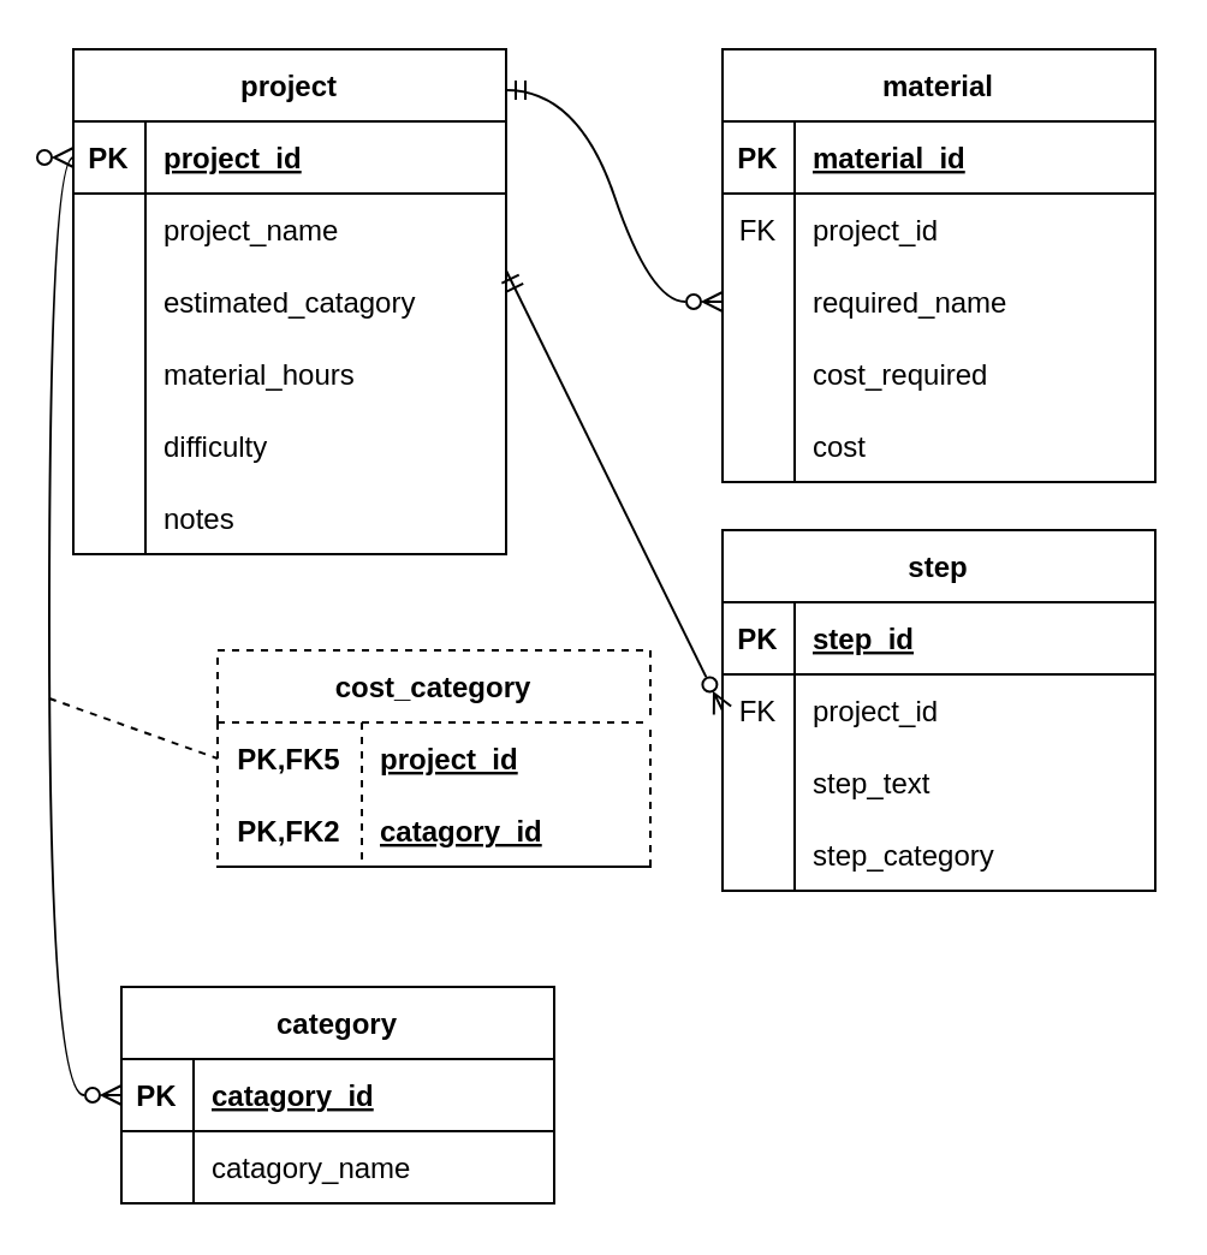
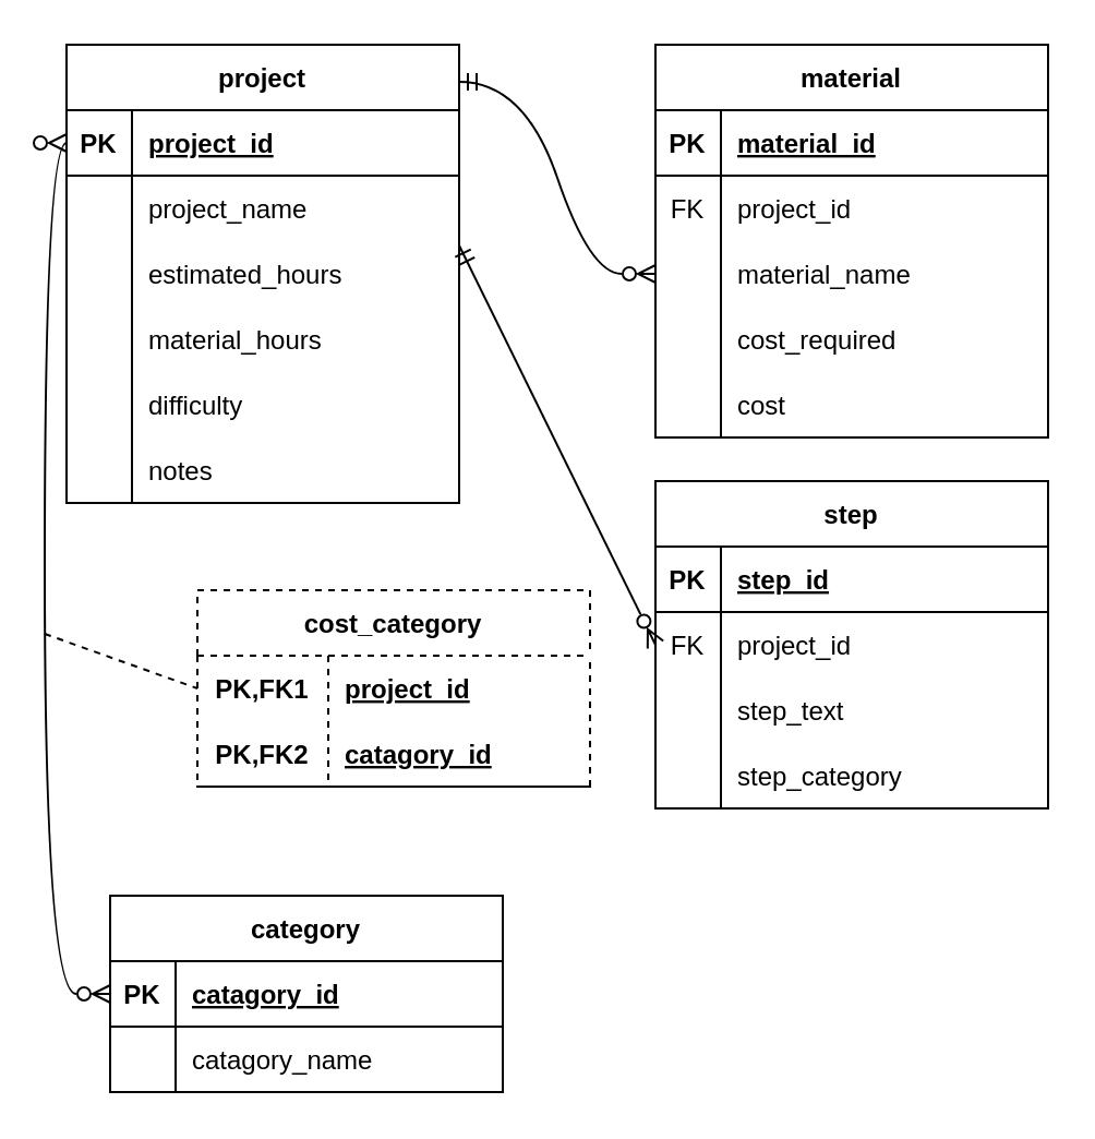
- <mxCell id="11" value="estimated_catagory" style="shape=partialRectangle;connectable=0;fillColor=none;top=0;left=0;bottom=0;right=0;align=left;spacingLeft=6;overflow=hidden;" vertex="1" parent="9"><mxGeometry x="30" width="150" height="30" as="geometry"><mxRectangle width="150" height="30" as="alternateBounds" /></mxGeometry></mxCell>
+ <mxCell id="11" value="estimated_hours" style="shape=partialRectangle;connectable=0;fillColor=none;top=0;left=0;bottom=0;right=0;align=left;spacingLeft=6;overflow=hidden;" vertex="1" parent="9"><mxGeometry x="30" width="150" height="30" as="geometry"><mxRectangle width="150" height="30" as="alternateBounds" /></mxGeometry></mxCell>
- <mxCell id="30" value="required_name" style="shape=partialRectangle;connectable=0;fillColor=none;top=0;left=0;bottom=0;right=0;align=left;spacingLeft=6;overflow=hidden;" vertex="1" parent="28"><mxGeometry x="30" width="150" height="30" as="geometry"><mxRectangle width="150" height="30" as="alternateBounds" /></mxGeometry></mxCell>
+ <mxCell id="30" value="material_name" style="shape=partialRectangle;connectable=0;fillColor=none;top=0;left=0;bottom=0;right=0;align=left;spacingLeft=6;overflow=hidden;" vertex="1" parent="28"><mxGeometry x="30" width="150" height="30" as="geometry"><mxRectangle width="150" height="30" as="alternateBounds" /></mxGeometry></mxCell>
- <mxCell id="59" value="PK,FK5" style="shape=partialRectangle;connectable=0;fillColor=none;top=0;left=0;bottom=0;right=0;fontStyle=1;overflow=hidden;" vertex="1" parent="58"><mxGeometry width="60" height="30" as="geometry"><mxRectangle width="60" height="30" as="alternateBounds" /></mxGeometry></mxCell>
+ <mxCell id="59" value="PK,FK1" style="shape=partialRectangle;connectable=0;fillColor=none;top=0;left=0;bottom=0;right=0;fontStyle=1;overflow=hidden;" vertex="1" parent="58"><mxGeometry width="60" height="30" as="geometry"><mxRectangle width="60" height="30" as="alternateBounds" /></mxGeometry></mxCell>
